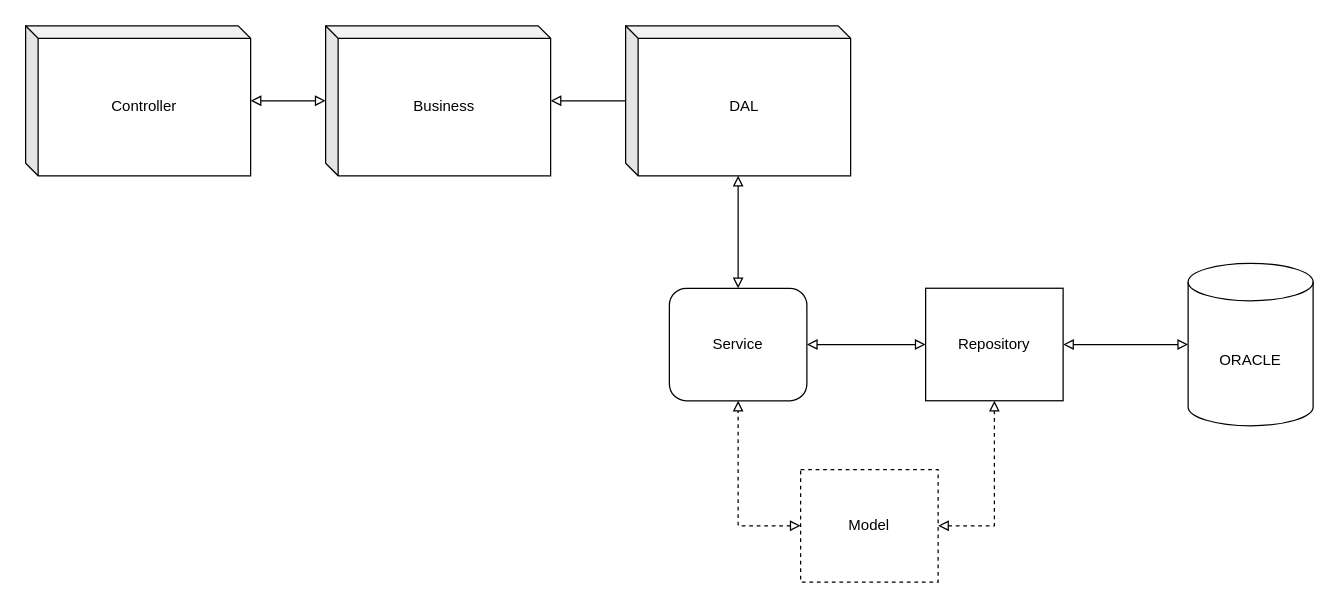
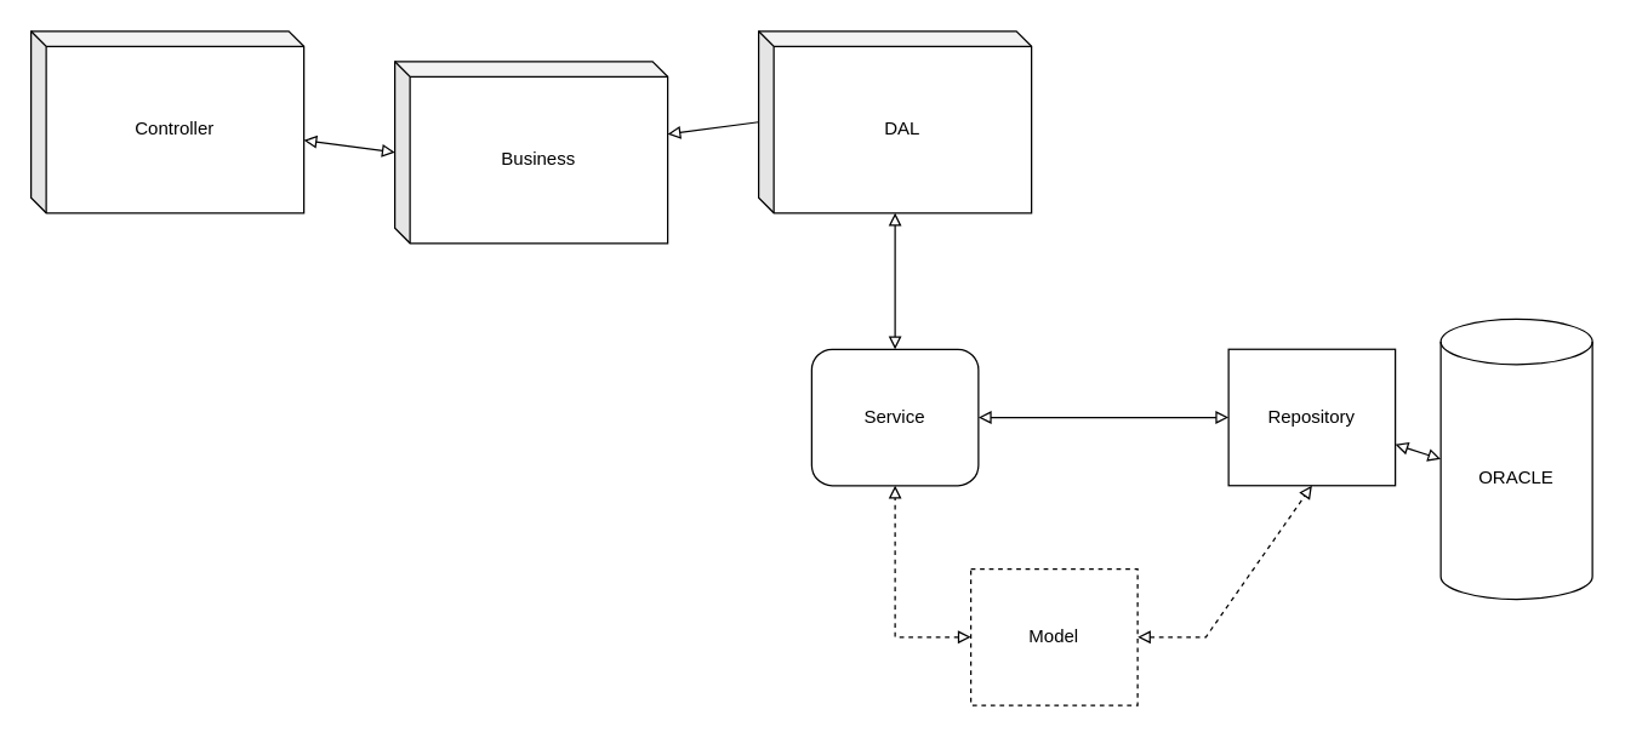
- <mxCell id="5" value="Business" style="shape=cube;whiteSpace=wrap;html=1;boundedLbl=1;backgroundOutline=1;darkOpacity=0.05;darkOpacity2=0.1;size=10;" vertex="1" parent="1"><mxGeometry x="260" y="20" width="180" height="120" as="geometry" /></mxCell>
+ <mxCell id="5" value="Business" style="shape=cube;whiteSpace=wrap;html=1;boundedLbl=1;backgroundOutline=1;darkOpacity=0.05;darkOpacity2=0.1;size=10;" vertex="1" parent="1"><mxGeometry x="260" y="40" width="180" height="120" as="geometry" /></mxCell>
- <mxCell id="14" value="Repository" style="rounded=0;whiteSpace=wrap;html=1;" vertex="1" parent="1"><mxGeometry x="740" y="230" width="110" height="90" as="geometry" /></mxCell>
+ <mxCell id="14" value="Repository" style="rounded=0;whiteSpace=wrap;html=1;" vertex="1" parent="1"><mxGeometry x="810" y="230" width="110" height="90" as="geometry" /></mxCell>
- <mxCell id="15" value="ORACLE" style="shape=cylinder3;whiteSpace=wrap;html=1;boundedLbl=1;backgroundOutline=1;size=15;" vertex="1" parent="1"><mxGeometry x="950" y="210" width="100" height="130" as="geometry" /></mxCell>
+ <mxCell id="15" value="ORACLE" style="shape=cylinder3;whiteSpace=wrap;html=1;boundedLbl=1;backgroundOutline=1;size=15;" vertex="1" parent="1"><mxGeometry x="950" y="210" width="100" height="185" as="geometry" /></mxCell>
